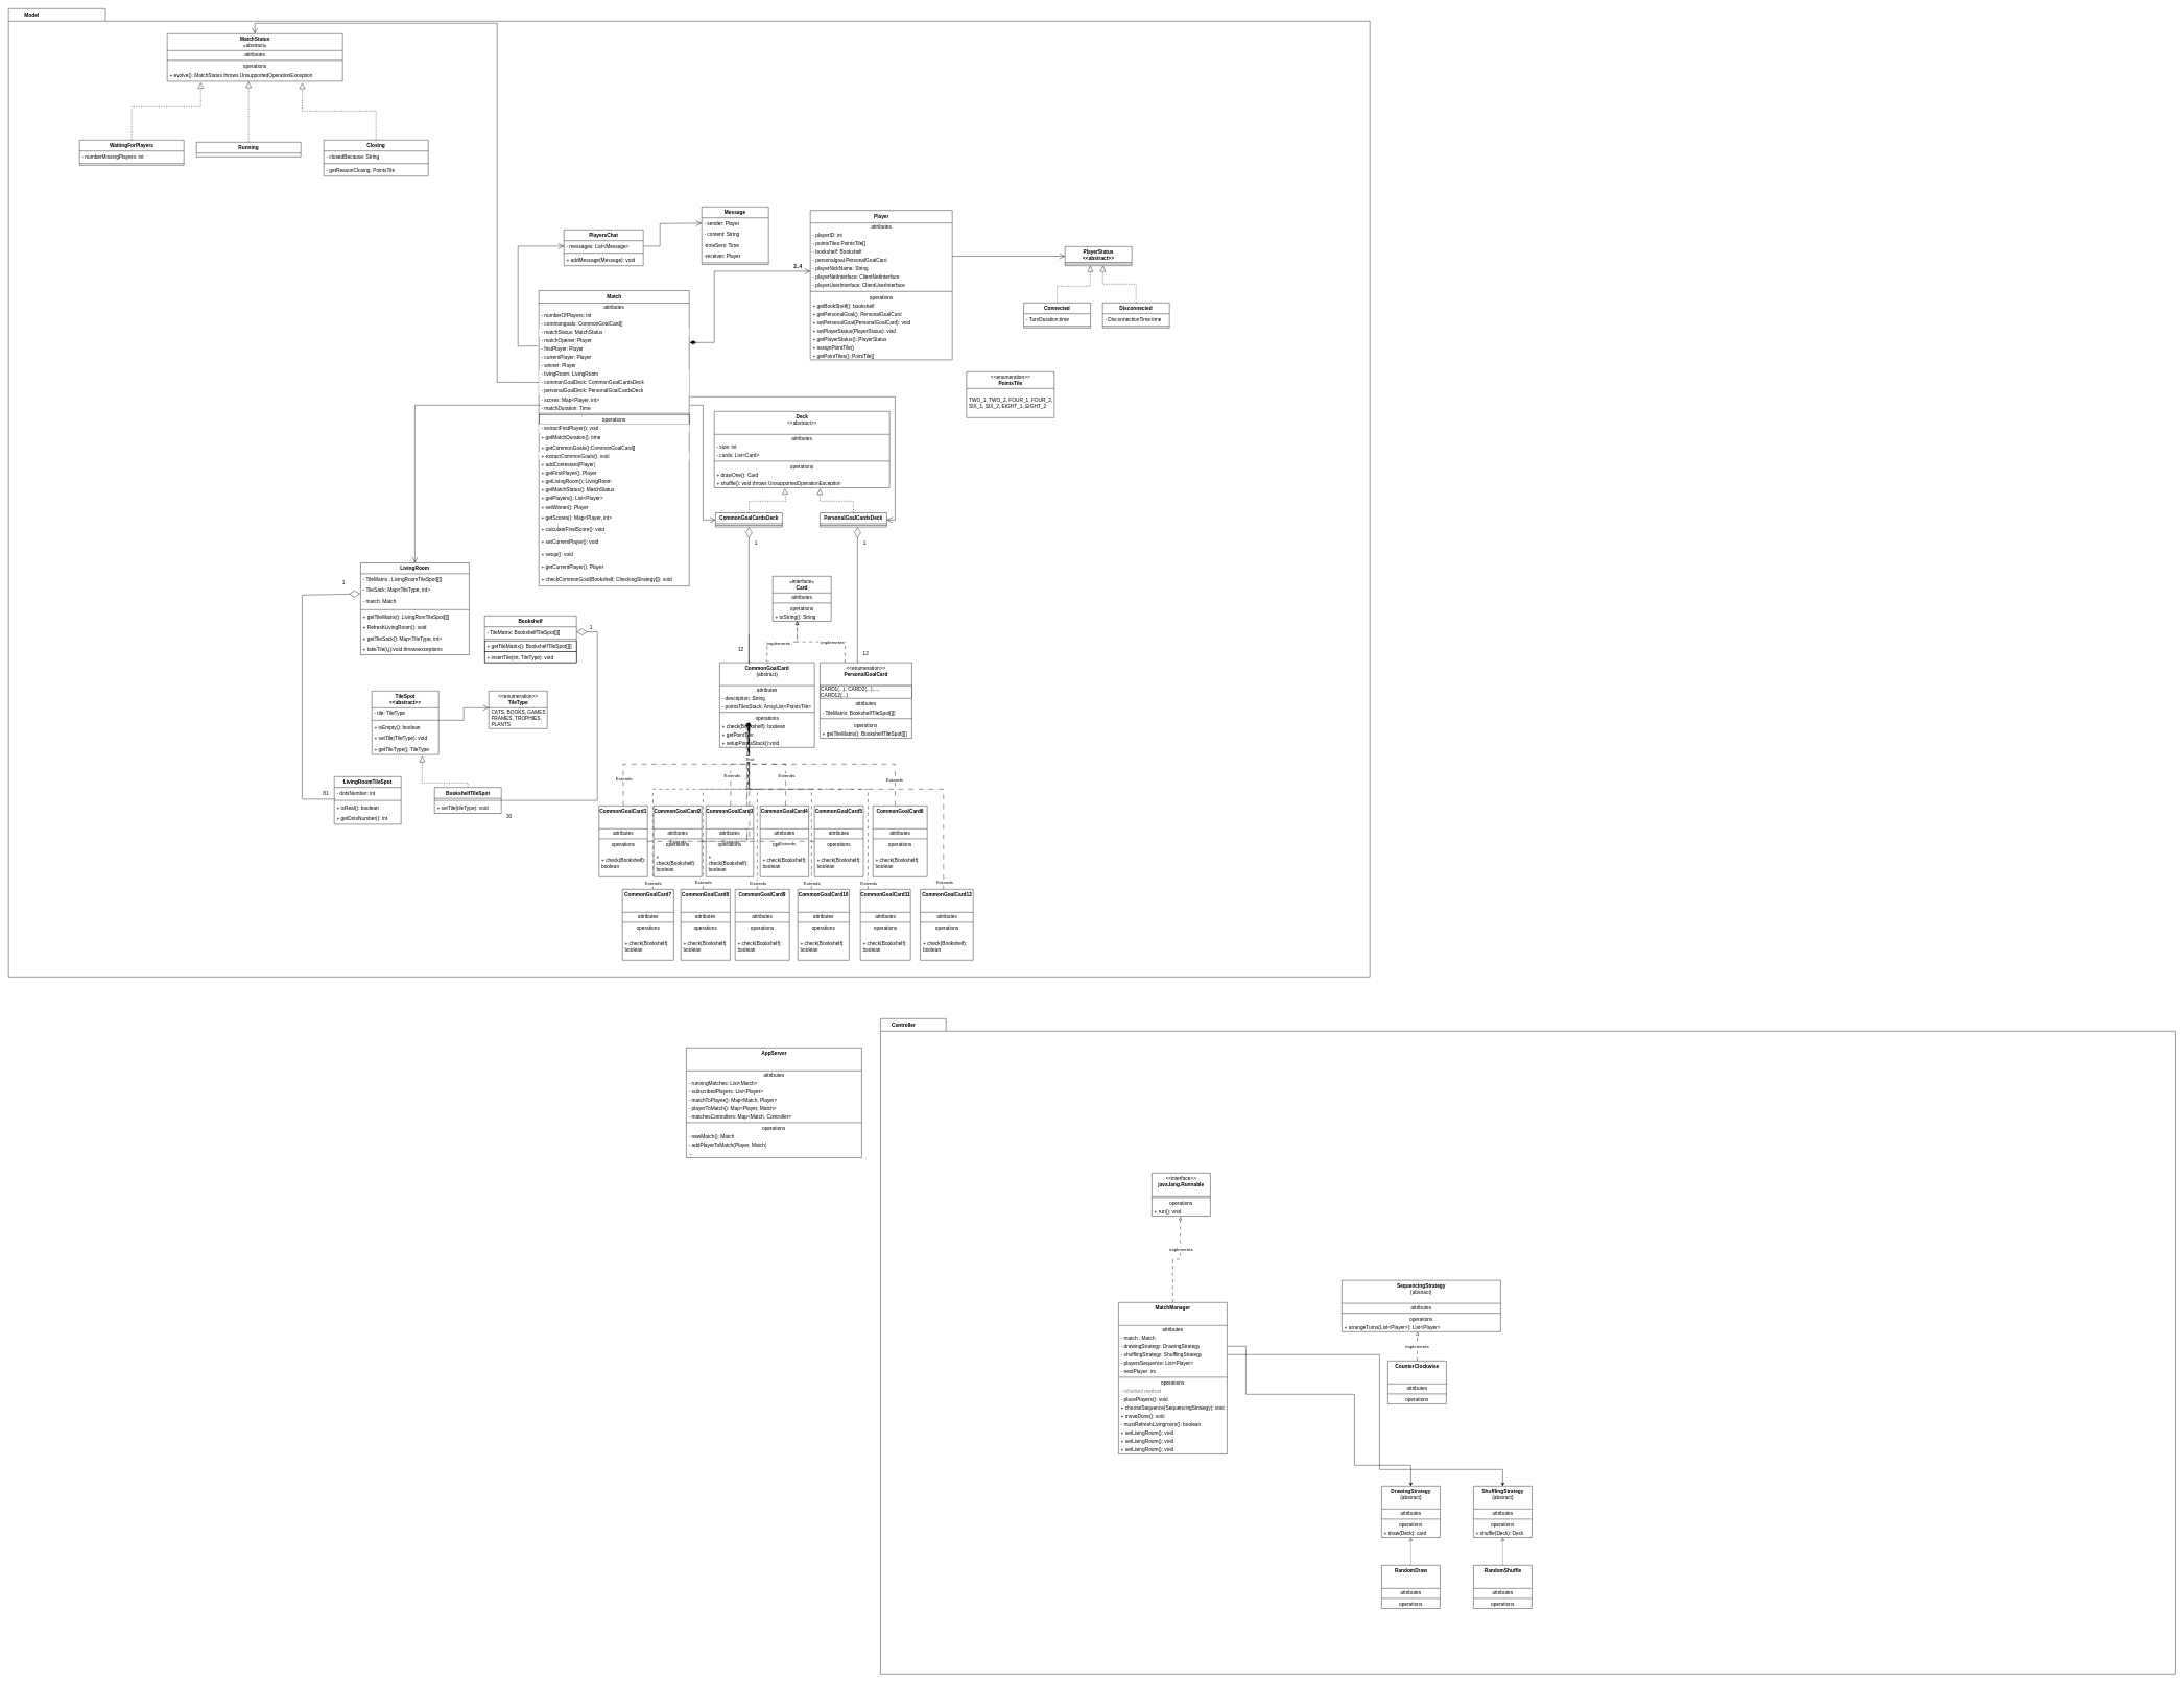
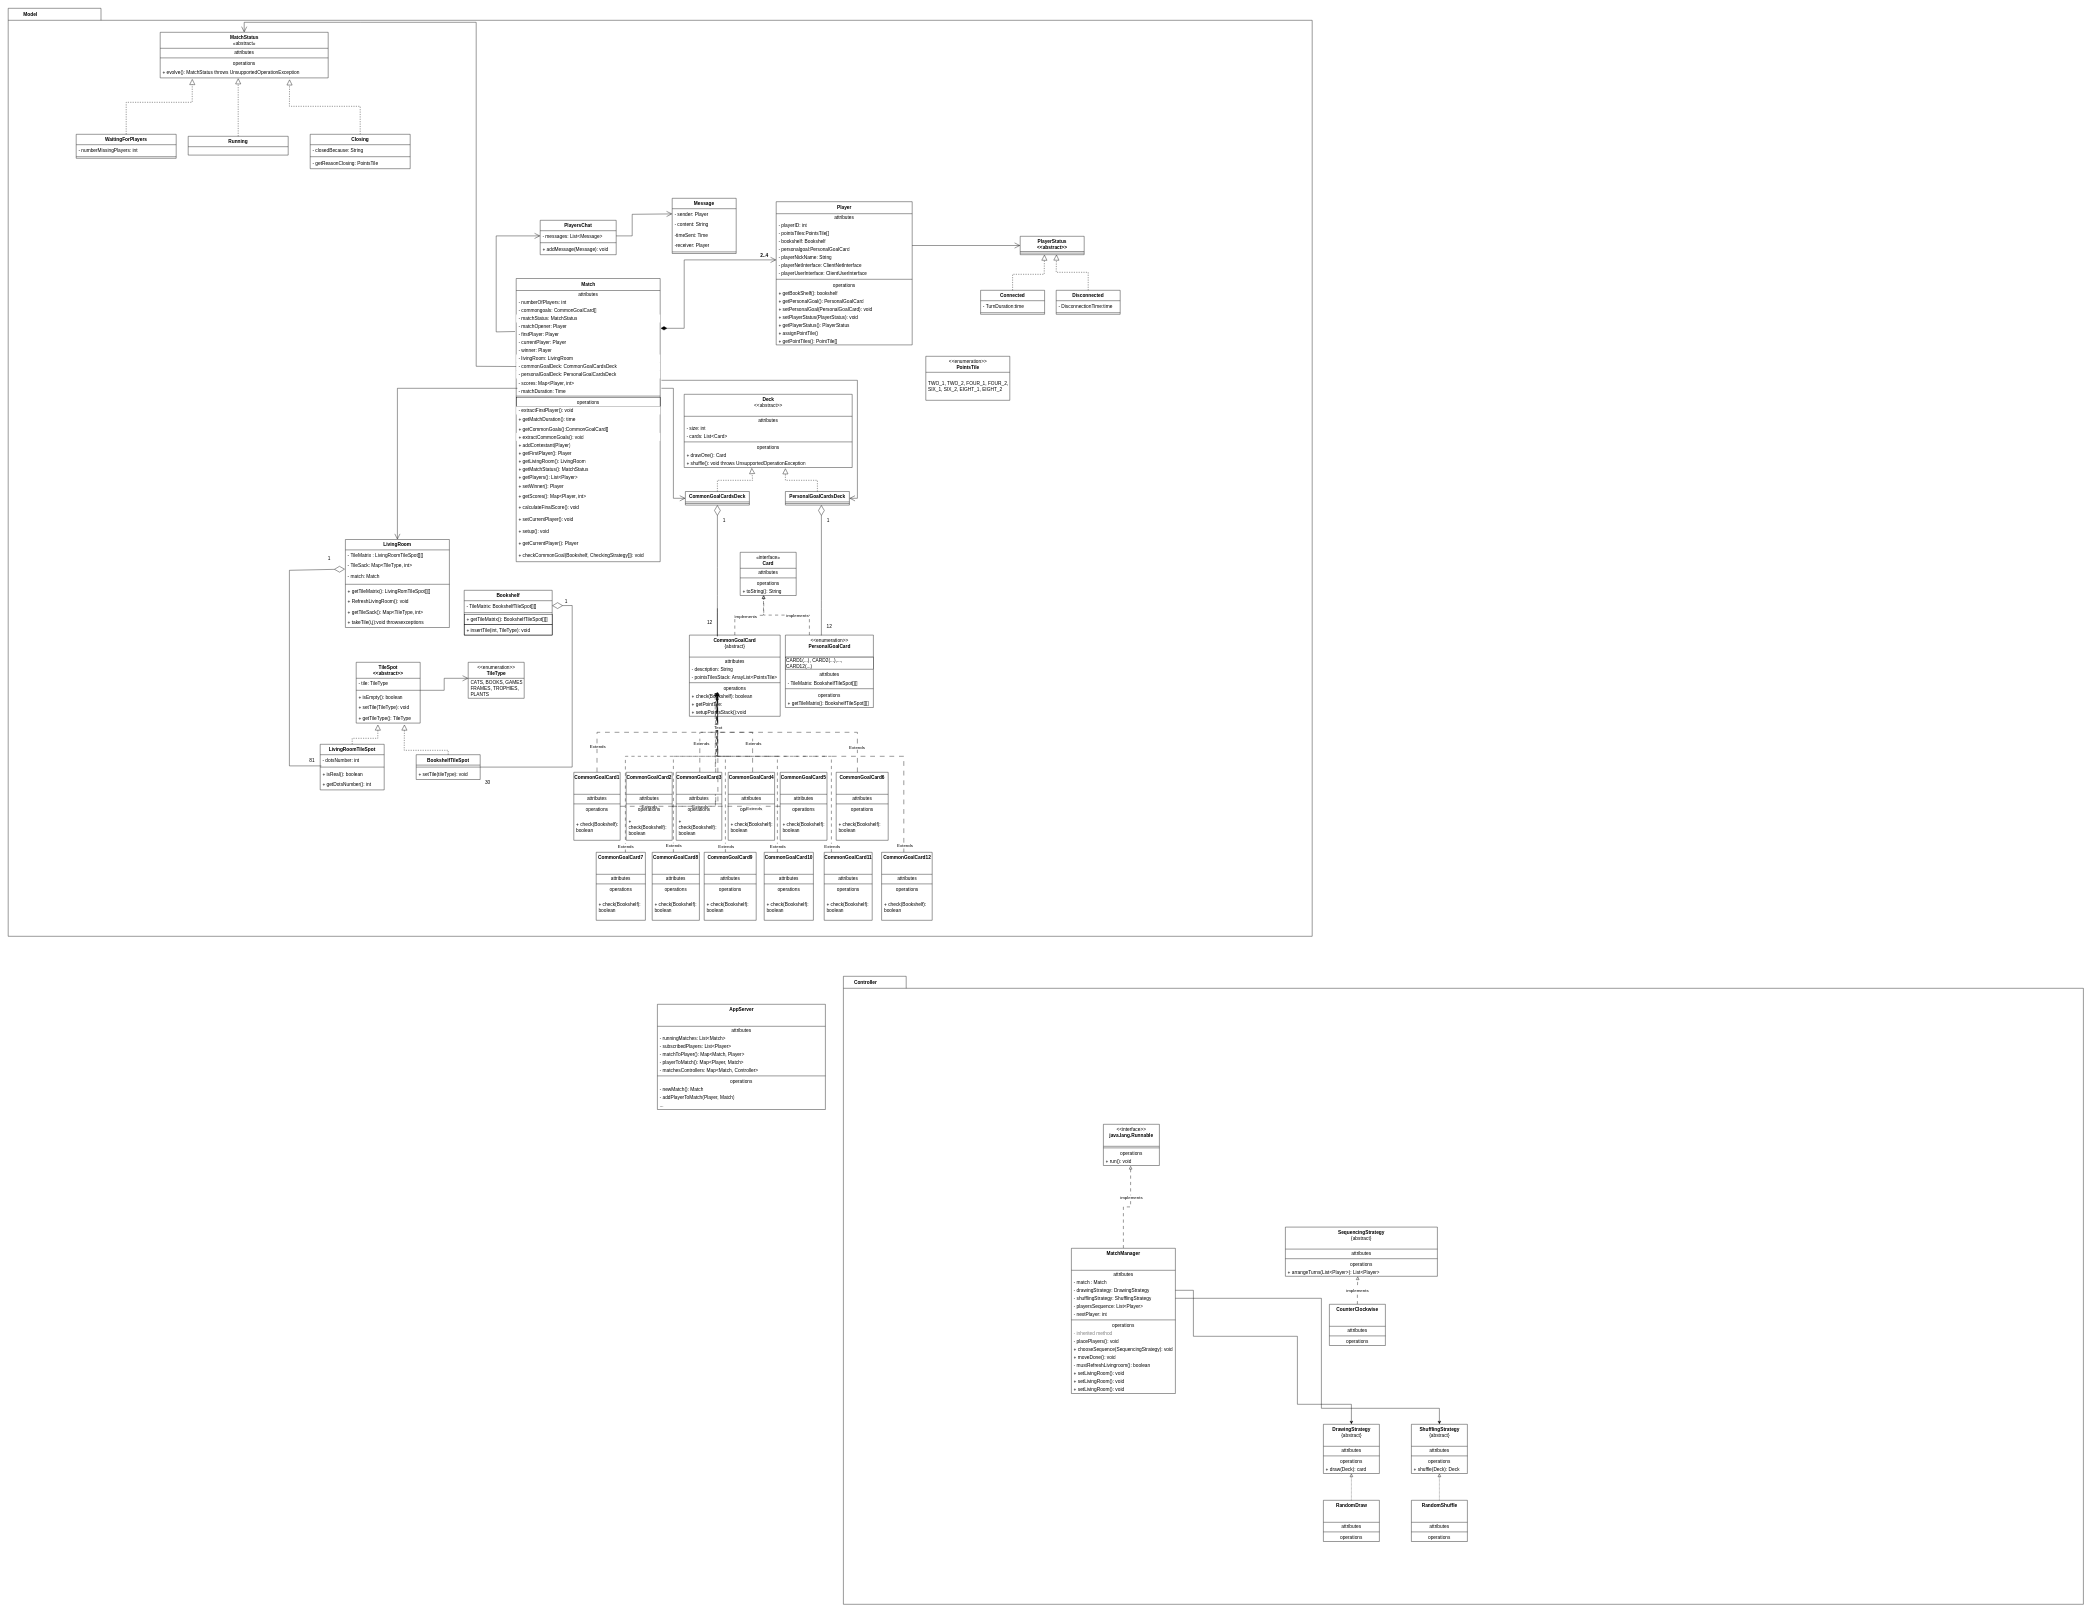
- <mxCell id="51" value="Running" style="swimlane;fontStyle=1;align=center;verticalAlign=top;childLayout=stackLayout;horizontal=1;startSize=26;horizontalStack=0;resizeParent=1;resizeParentMax=0;resizeLast=0;collapsible=1;marginBottom=0;" vertex="1" parent="2"><mxGeometry x="450" y="320" width="250" height="35" as="geometry" /></mxCell>
+ <mxCell id="51" value="Running" style="swimlane;fontStyle=1;align=center;verticalAlign=top;childLayout=stackLayout;horizontal=1;startSize=26;horizontalStack=0;resizeParent=1;resizeParentMax=0;resizeLast=0;collapsible=1;marginBottom=0;" vertex="1" parent="2"><mxGeometry x="450" y="320" width="250" height="47" as="geometry" /></mxCell>
+ <mxCell id="79" value="" style="endArrow=block;dashed=1;endFill=0;endSize=12;html=1;rounded=0;exitX=0.5;exitY=0;exitDx=0;exitDy=0;entryX=0.339;entryY=1.14;entryDx=0;entryDy=0;entryPerimeter=0;" edge="1" parent="2" source="9" target="8"><mxGeometry width="160" relative="1" as="geometry"><mxPoint x="910" y="1705" as="sourcePoint" /><mxPoint x="1070" y="1705" as="targetPoint" /><Array as="points"><mxPoint x="860" y="1825" /><mxPoint x="924" y="1825" /></Array></mxGeometry></mxCell>
